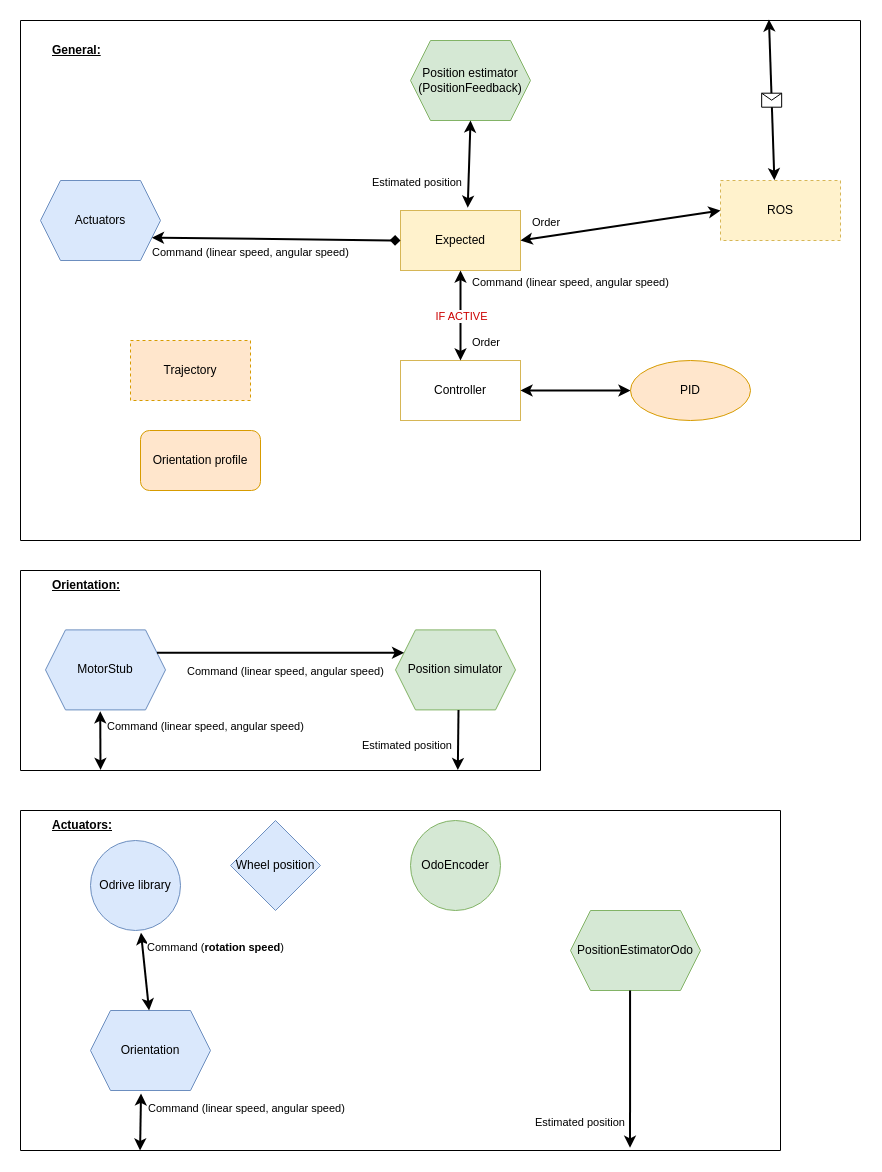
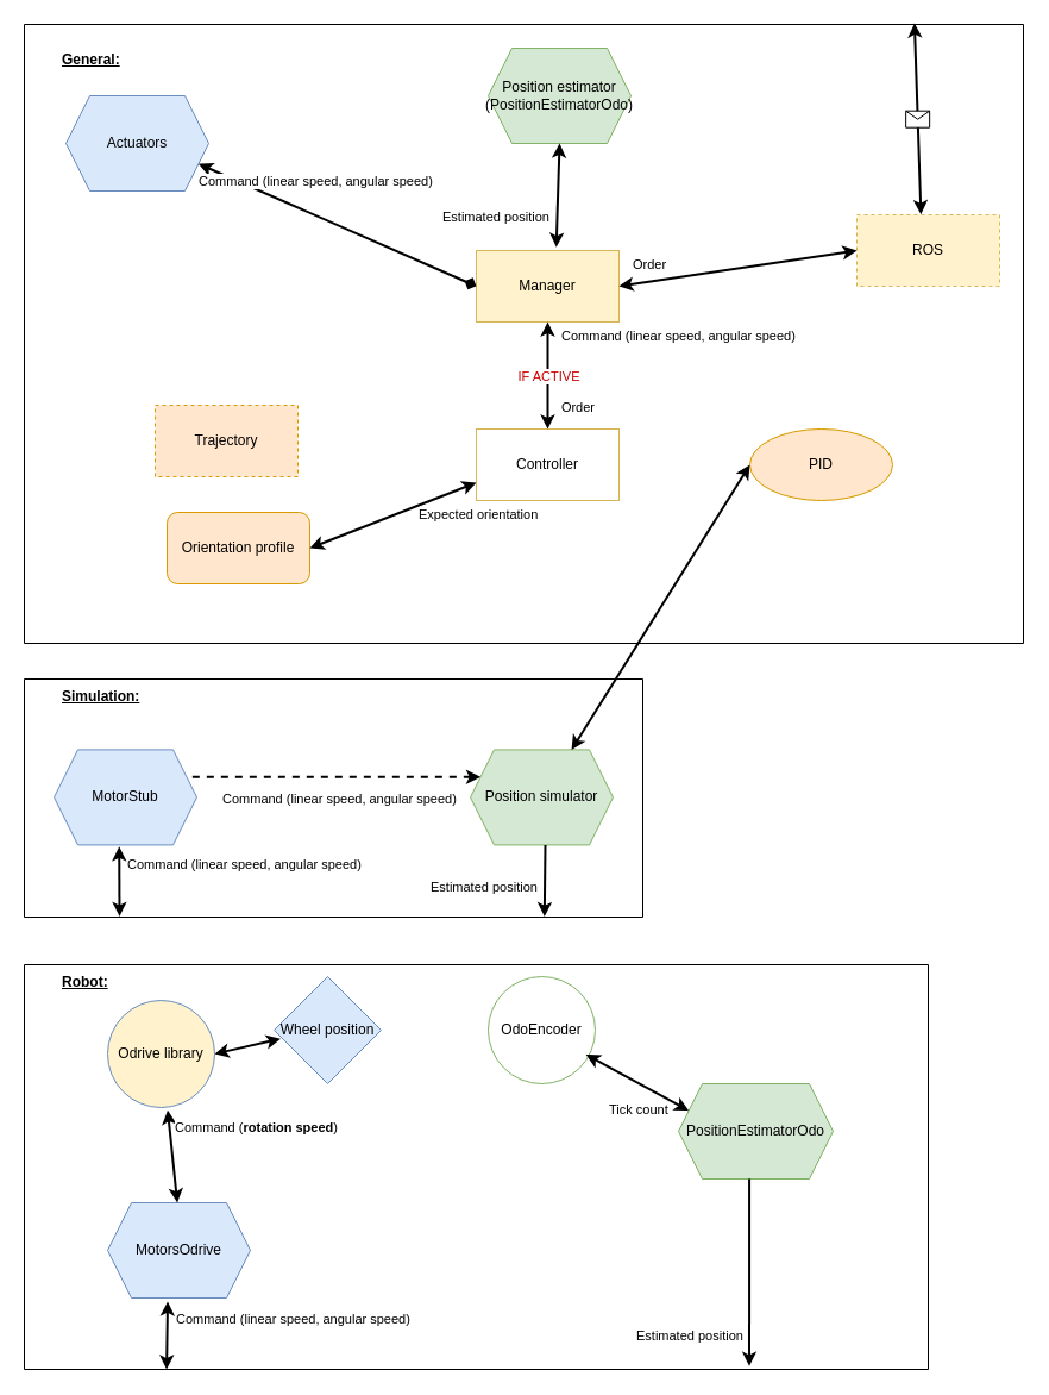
- <mxCell id="33" value="Position estimator&lt;div&gt;(PositionFeedback)&lt;/div&gt;" style="shape=hexagon;perimeter=hexagonPerimeter2;whiteSpace=wrap;html=1;fixedSize=1;fillColor=#d5e8d4;strokeColor=#82b366;" parent="29" vertex="1"><mxGeometry x="390" y="20" width="120" height="80" as="geometry" /></mxCell>
+ <mxCell id="33" value="Position estimator&lt;div&gt;(PositionEstimatorOdo)&lt;/div&gt;" style="shape=hexagon;perimeter=hexagonPerimeter2;whiteSpace=wrap;html=1;fixedSize=1;fillColor=#d5e8d4;strokeColor=#82b366;" parent="29" vertex="1"><mxGeometry x="390" y="20" width="120" height="80" as="geometry" /></mxCell>
- <mxCell id="34" value="Actuators" style="shape=hexagon;perimeter=hexagonPerimeter2;whiteSpace=wrap;html=1;fixedSize=1;fillColor=#dae8fc;strokeColor=#6c8ebf;" parent="29" vertex="1"><mxGeometry x="20" y="160" width="120" height="80" as="geometry" /></mxCell>
+ <mxCell id="34" value="Actuators" style="shape=hexagon;perimeter=hexagonPerimeter2;whiteSpace=wrap;html=1;fixedSize=1;fillColor=#dae8fc;strokeColor=#6c8ebf;" parent="29" vertex="1"><mxGeometry x="35" y="60" width="120" height="80" as="geometry" /></mxCell>
- <mxCell id="30" value="Expected" style="rounded=0;whiteSpace=wrap;html=1;fillColor=#fff2cc;strokeColor=#d6b656;" parent="29" vertex="1"><mxGeometry x="380" y="190" width="120" height="60" as="geometry" /></mxCell>
+ <mxCell id="30" value="Manager" style="rounded=0;whiteSpace=wrap;html=1;fillColor=#fff2cc;strokeColor=#d6b656;" parent="29" vertex="1"><mxGeometry x="380" y="190" width="120" height="60" as="geometry" /></mxCell>
- <mxCell id="47" value="" style="endArrow=classic;html=1;rounded=0;strokeWidth=2;startArrow=classic;startFill=1;exitX=0;exitY=0.5;exitDx=0;exitDy=0;entryX=1;entryY=0.5;entryDx=0;entryDy=0;" parent="29" source="32" target="31" edge="1"><mxGeometry relative="1" as="geometry"><mxPoint x="450" y="260" as="sourcePoint" /><mxPoint x="450" y="350" as="targetPoint" /></mxGeometry></mxCell>
+ <mxCell id="47" value="" style="endArrow=classic;html=1;rounded=0;strokeWidth=2;startArrow=classic;startFill=1;exitX=0;exitY=0.5;exitDx=0;exitDy=0;" parent="29" source="32" target="4" edge="1"><mxGeometry relative="1" as="geometry"><mxPoint x="450" y="260" as="sourcePoint" /><mxPoint x="450" y="350" as="targetPoint" /></mxGeometry></mxCell>
+ <mxCell id="45" value="" style="endArrow=classic;html=1;rounded=0;strokeWidth=2;startArrow=classic;startFill=1;exitX=0;exitY=0.75;exitDx=0;exitDy=0;entryX=1;entryY=0.5;entryDx=0;entryDy=0;endFill=1;" parent="29" source="31" target="36" edge="1"><mxGeometry relative="1" as="geometry"><mxPoint x="330" y="340" as="sourcePoint" /><mxPoint x="330" y="430" as="targetPoint" /></mxGeometry></mxCell>
+ <mxCell id="46" value="Expected orientation" style="edgeLabel;resizable=0;html=1;;align=left;verticalAlign=bottom;" parent="45" connectable="0" vertex="1"><mxGeometry x="-1" relative="1" as="geometry"><mxPoint x="-50" y="35" as="offset" /></mxGeometry></mxCell>
- <mxCell id="7" value="Orientation:" style="text;html=1;align=left;verticalAlign=middle;whiteSpace=wrap;rounded=0;fontStyle=5" parent="2" vertex="1"><mxGeometry x="30" width="100" height="30" as="geometry" /></mxCell>
+ <mxCell id="7" value="Simulation:" style="text;html=1;align=left;verticalAlign=middle;whiteSpace=wrap;rounded=0;fontStyle=5" parent="2" vertex="1"><mxGeometry x="30" width="100" height="30" as="geometry" /></mxCell>
- <mxCell id="5" value="" style="endArrow=none;html=1;rounded=0;strokeWidth=2;startArrow=classic;startFill=1;exitX=0;exitY=0.25;exitDx=0;exitDy=0;entryX=1;entryY=0.25;entryDx=0;entryDy=0;endFill=0;" parent="2" source="4" target="3" edge="1"><mxGeometry relative="1" as="geometry"><mxPoint x="-124" y="109.4" as="sourcePoint" /><mxPoint x="125" y="112.4" as="targetPoint" /></mxGeometry></mxCell>
+ <mxCell id="5" value="" style="endArrow=none;html=1;rounded=0;strokeWidth=2;startArrow=classic;startFill=1;exitX=0;exitY=0.25;exitDx=0;exitDy=0;entryX=1;entryY=0.25;entryDx=0;entryDy=0;endFill=0;dashed=1;" parent="2" source="4" target="3" edge="1"><mxGeometry relative="1" as="geometry"><mxPoint x="-124" y="109.4" as="sourcePoint" /><mxPoint x="125" y="112.4" as="targetPoint" /></mxGeometry></mxCell>
- <mxCell id="15" value="Actuators:" style="text;html=1;align=left;verticalAlign=middle;whiteSpace=wrap;rounded=0;fontStyle=5" parent="12" vertex="1"><mxGeometry x="30" width="100" height="30" as="geometry" /></mxCell>
+ <mxCell id="15" value="Robot:" style="text;html=1;align=left;verticalAlign=middle;whiteSpace=wrap;rounded=0;fontStyle=5" parent="12" vertex="1"><mxGeometry x="30" width="100" height="30" as="geometry" /></mxCell>
- <mxCell id="24" value="OdoEncoder" style="ellipse;whiteSpace=wrap;html=1;fillColor=#d5e8d4;strokeColor=#82b366;" parent="12" vertex="1"><mxGeometry x="390" y="10" width="90" height="90" as="geometry" /></mxCell>
+ <mxCell id="24" value="OdoEncoder" style="ellipse;whiteSpace=wrap;html=1;fillColor=#ffffff;strokeColor=#82b366;" parent="12" vertex="1"><mxGeometry x="390" y="10" width="90" height="90" as="geometry" /></mxCell>
+ <mxCell id="22" value="" style="endArrow=classic;html=1;rounded=0;strokeWidth=2;startArrow=classic;startFill=1;exitX=1;exitY=0.5;exitDx=0;exitDy=0;entryX=0.061;entryY=0.58;entryDx=0;entryDy=0;entryPerimeter=0;" parent="12" source="16" target="21" edge="1"><mxGeometry relative="1" as="geometry"><mxPoint x="130" y="132" as="sourcePoint" /><mxPoint x="138.58" y="210" as="targetPoint" /></mxGeometry></mxCell>
+ <mxCell id="23" value="&lt;div&gt;&lt;br&gt;&lt;/div&gt;" style="edgeLabel;resizable=0;html=1;;align=left;verticalAlign=bottom;" parent="22" connectable="0" vertex="1"><mxGeometry x="-1" relative="1" as="geometry"><mxPoint x="5" y="23" as="offset" /></mxGeometry></mxCell>
- <mxCell id="16" value="Odrive library" style="ellipse;whiteSpace=wrap;html=1;aspect=fixed;fillColor=#dae8fc;strokeColor=#6c8ebf;" parent="12" vertex="1"><mxGeometry x="70" y="30" width="90" height="90" as="geometry" /></mxCell>
+ <mxCell id="16" value="Odrive library" style="ellipse;whiteSpace=wrap;html=1;aspect=fixed;fillColor=#fff2cc;strokeColor=#6c8ebf;" parent="12" vertex="1"><mxGeometry x="70" y="30" width="90" height="90" as="geometry" /></mxCell>
+ <mxCell id="25" value="" style="endArrow=classic;html=1;rounded=0;strokeWidth=2;startArrow=classic;startFill=1;exitX=0.913;exitY=0.728;exitDx=0;exitDy=0;entryX=0;entryY=0.25;entryDx=0;entryDy=0;exitPerimeter=0;" parent="12" source="24" target="14" edge="1"><mxGeometry relative="1" as="geometry"><mxPoint x="450.001" y="169.996" as="sourcePoint" /><mxPoint x="542.051" y="205.737" as="targetPoint" /></mxGeometry></mxCell>
+ <mxCell id="26" value="&lt;div&gt;Tick count&lt;/div&gt;" style="edgeLabel;resizable=0;html=1;;align=left;verticalAlign=bottom;" parent="25" connectable="0" vertex="1"><mxGeometry x="-1" relative="1" as="geometry"><mxPoint x="18" y="54" as="offset" /></mxGeometry></mxCell>
- <mxCell id="13" value="Orientation" style="shape=hexagon;perimeter=hexagonPerimeter2;whiteSpace=wrap;html=1;fixedSize=1;fillColor=#dae8fc;strokeColor=#6c8ebf;" parent="12" vertex="1"><mxGeometry x="70" y="200" width="120" height="80" as="geometry" /></mxCell>
+ <mxCell id="13" value="MotorsOdrive" style="shape=hexagon;perimeter=hexagonPerimeter2;whiteSpace=wrap;html=1;fixedSize=1;fillColor=#dae8fc;strokeColor=#6c8ebf;" parent="12" vertex="1"><mxGeometry x="70" y="200" width="120" height="80" as="geometry" /></mxCell>
